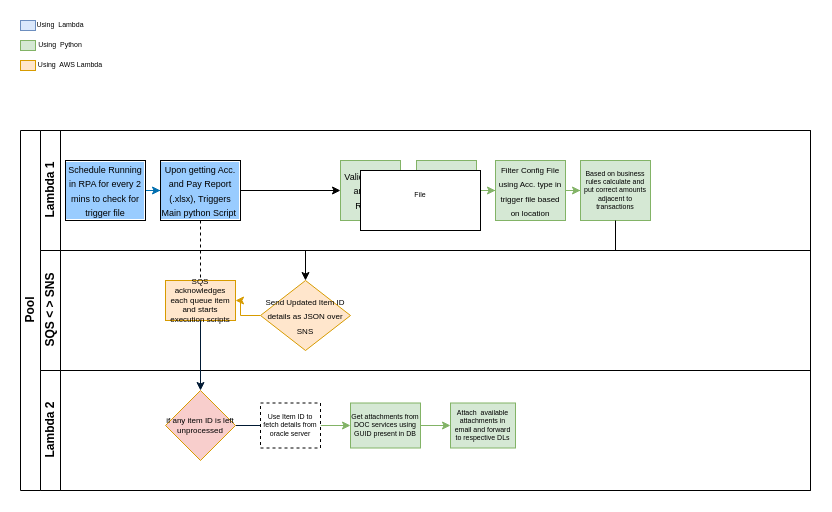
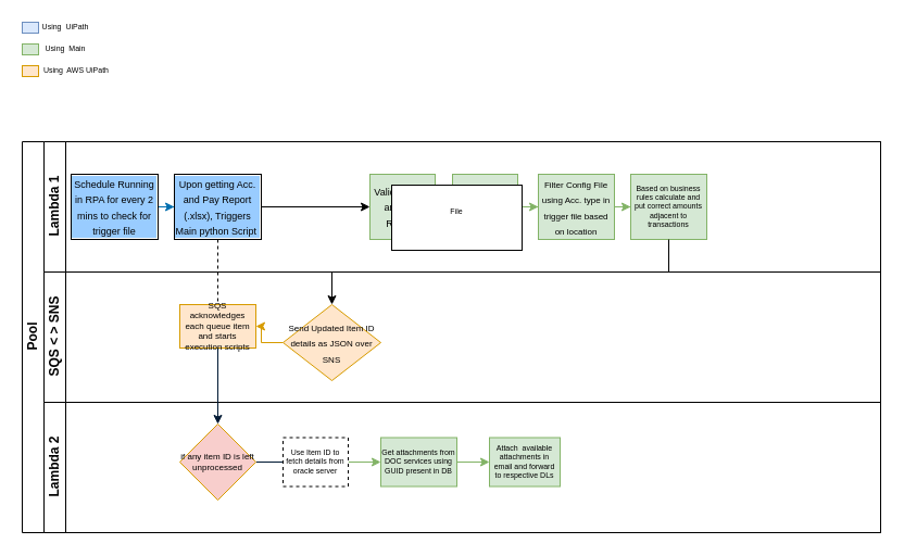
- <mxCell id="35" value="Using&amp;nbsp; Lambda" style="text;html=1;strokeColor=none;fillColor=none;align=center;verticalAlign=middle;whiteSpace=wrap;rounded=0;fontSize=7;" vertex="1" parent="1"><mxGeometry x="35" y="20" width="50" height="10" as="geometry" /></mxCell>
+ <mxCell id="35" value="Using&amp;nbsp; UiPath" style="text;html=1;strokeColor=none;fillColor=none;align=center;verticalAlign=middle;whiteSpace=wrap;rounded=0;fontSize=7;" vertex="1" parent="1"><mxGeometry x="35" y="20" width="50" height="10" as="geometry" /></mxCell>
- <mxCell id="36" value="Using&amp;nbsp; Python" style="text;html=1;strokeColor=none;fillColor=none;align=center;verticalAlign=middle;whiteSpace=wrap;rounded=0;fontSize=7;" vertex="1" parent="1"><mxGeometry x="35" y="40" width="50" height="10" as="geometry" /></mxCell>
+ <mxCell id="36" value="Using&amp;nbsp; Main" style="text;html=1;strokeColor=none;fillColor=none;align=center;verticalAlign=middle;whiteSpace=wrap;rounded=0;fontSize=7;" vertex="1" parent="1"><mxGeometry x="35" y="40" width="50" height="10" as="geometry" /></mxCell>
- <mxCell id="37" value="Using&amp;nbsp; AWS Lambda" style="text;html=1;strokeColor=none;fillColor=none;align=center;verticalAlign=middle;whiteSpace=wrap;rounded=0;fontSize=7;" vertex="1" parent="1"><mxGeometry x="35" y="60" width="70" height="10" as="geometry" /></mxCell>
+ <mxCell id="37" value="Using&amp;nbsp; AWS UiPath" style="text;html=1;strokeColor=none;fillColor=none;align=center;verticalAlign=middle;whiteSpace=wrap;rounded=0;fontSize=7;" vertex="1" parent="1"><mxGeometry x="35" y="60" width="70" height="10" as="geometry" /></mxCell>
